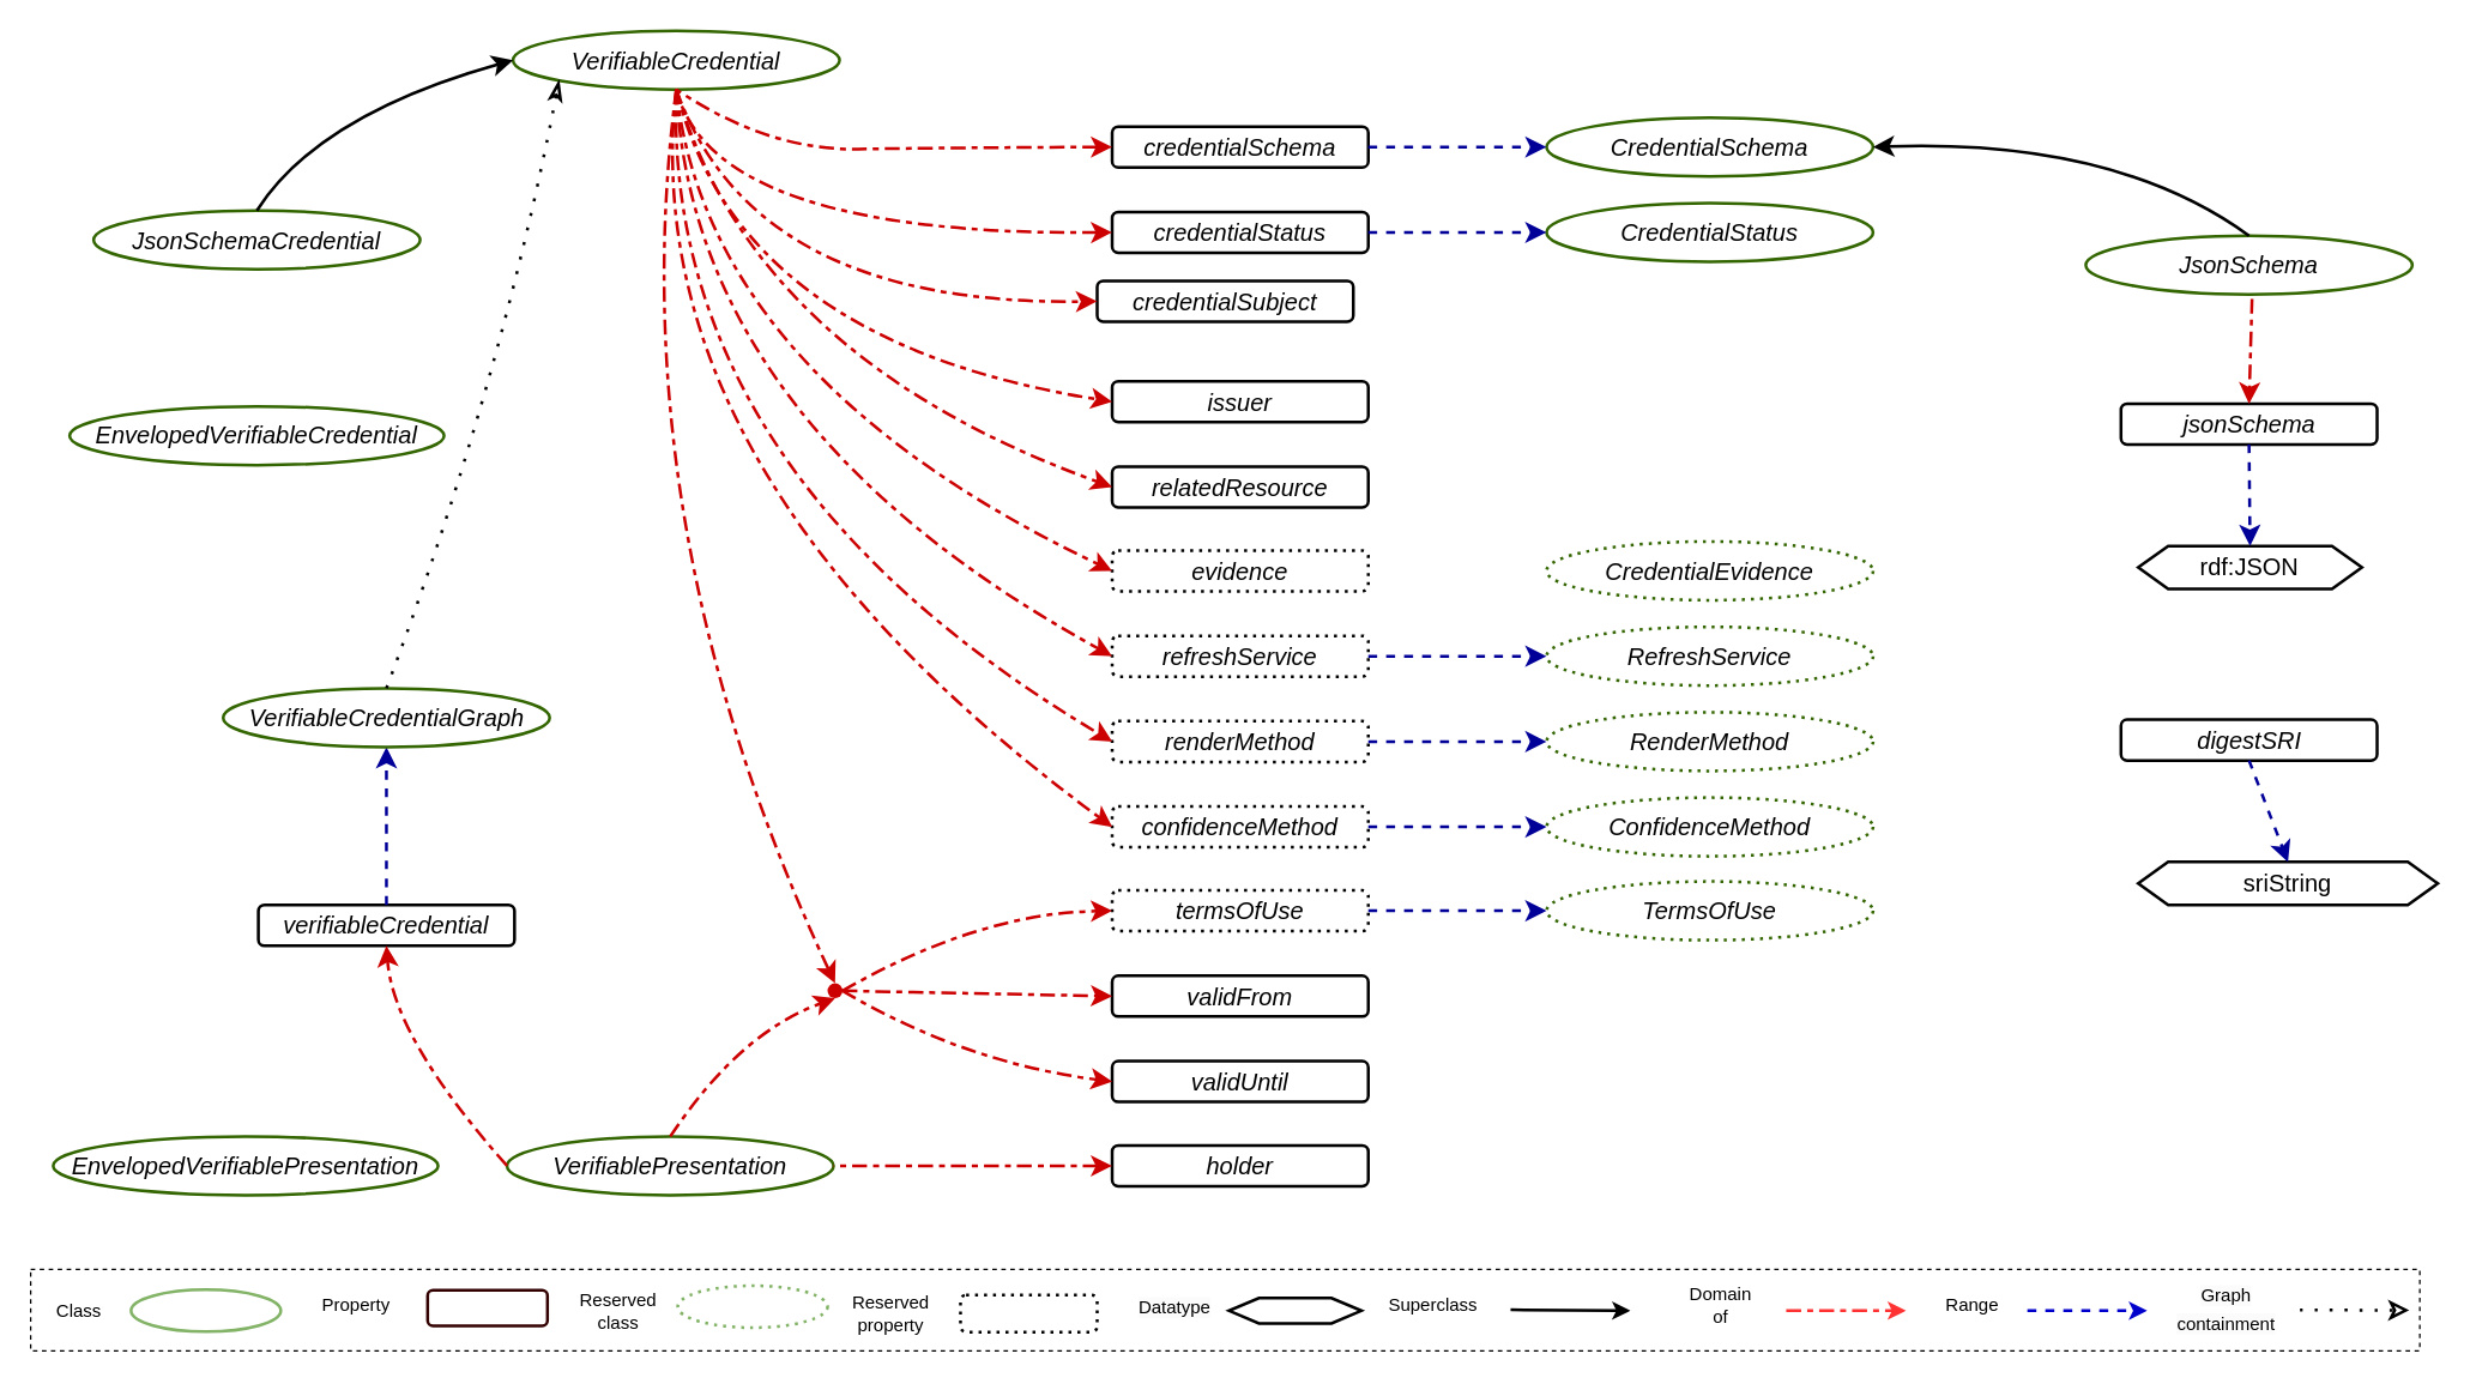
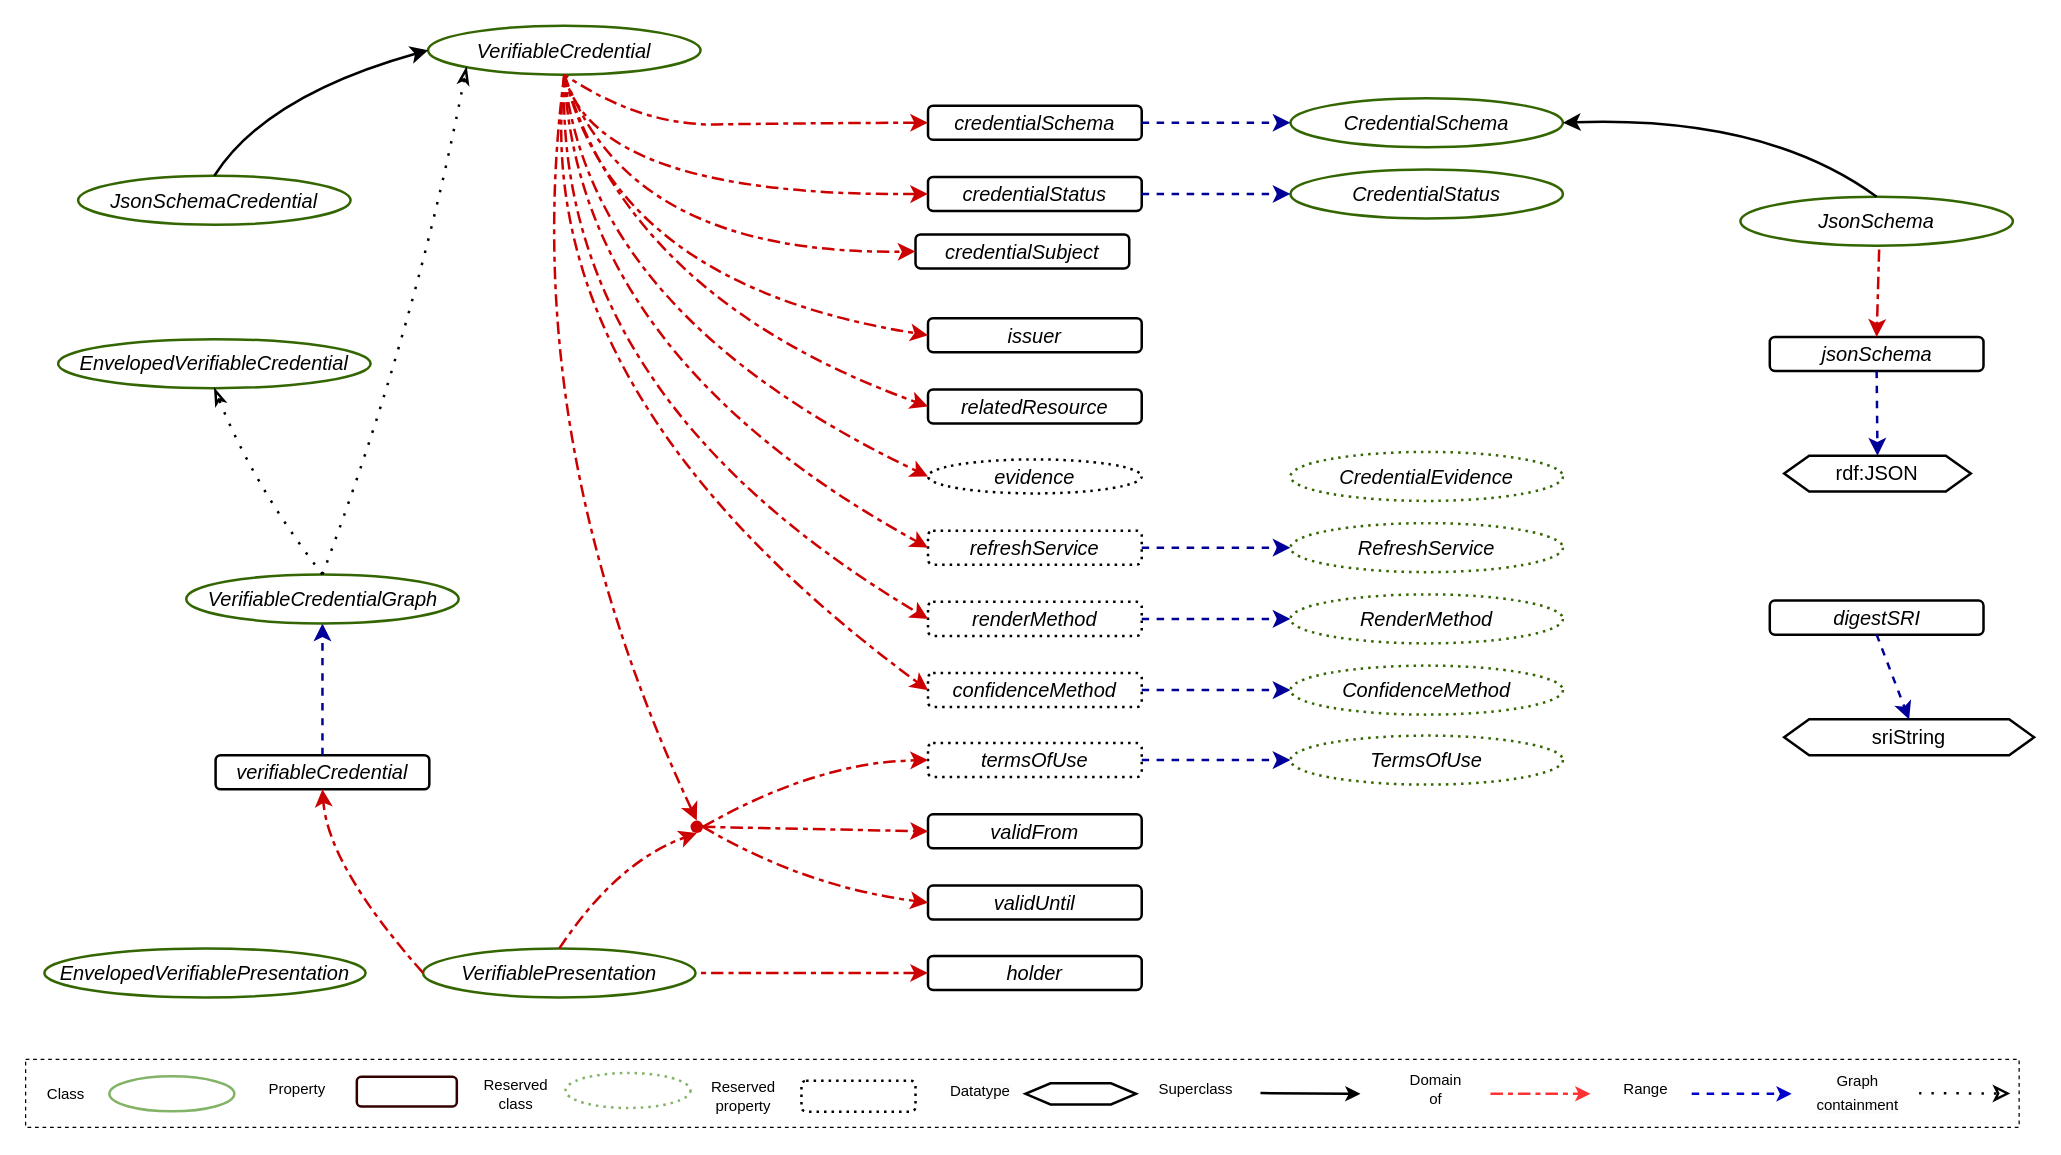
- <mxCell id="16" value="&lt;i&gt;&lt;font color=&quot;#000000&quot;&gt;evidence&lt;/font&gt;&lt;/i&gt;" style="rounded=1;whiteSpace=wrap;html=1;fontSize=16;fillColor=none;strokeWidth=2;dashed=1;dashPattern=1 2;" parent="1" vertex="1"><mxGeometry x="742" y="367" width="171" height="27.21" as="geometry" /></mxCell>
+ <mxCell id="16" value="&lt;i&gt;&lt;font color=&quot;#000000&quot;&gt;evidence&lt;/font&gt;&lt;/i&gt;" style="ellipse;whiteSpace=wrap;html=1;fontSize=16;fillColor=none;strokeWidth=2;dashed=1;dashPattern=1 2;" parent="1" vertex="1"><mxGeometry x="742" y="367" width="171" height="27.21" as="geometry" /></mxCell>
+ <mxCell id="64" style="edgeStyle=none;curved=1;rounded=0;orthogonalLoop=1;jettySize=auto;html=1;entryX=0.5;entryY=1;entryDx=0;entryDy=0;fontSize=12;startSize=8;endSize=8;dashed=1;dashPattern=1 4;strokeWidth=2;exitX=0.5;exitY=0;exitDx=0;exitDy=0;endArrow=classicThin;endFill=0;" parent="1" source="10" target="63" edge="1"><mxGeometry relative="1" as="geometry"><mxPoint x="262" y="451" as="sourcePoint" /><mxPoint x="434" y="156.85" as="targetPoint" /><Array as="points"><mxPoint x="203" y="389" /></Array></mxGeometry></mxCell>
